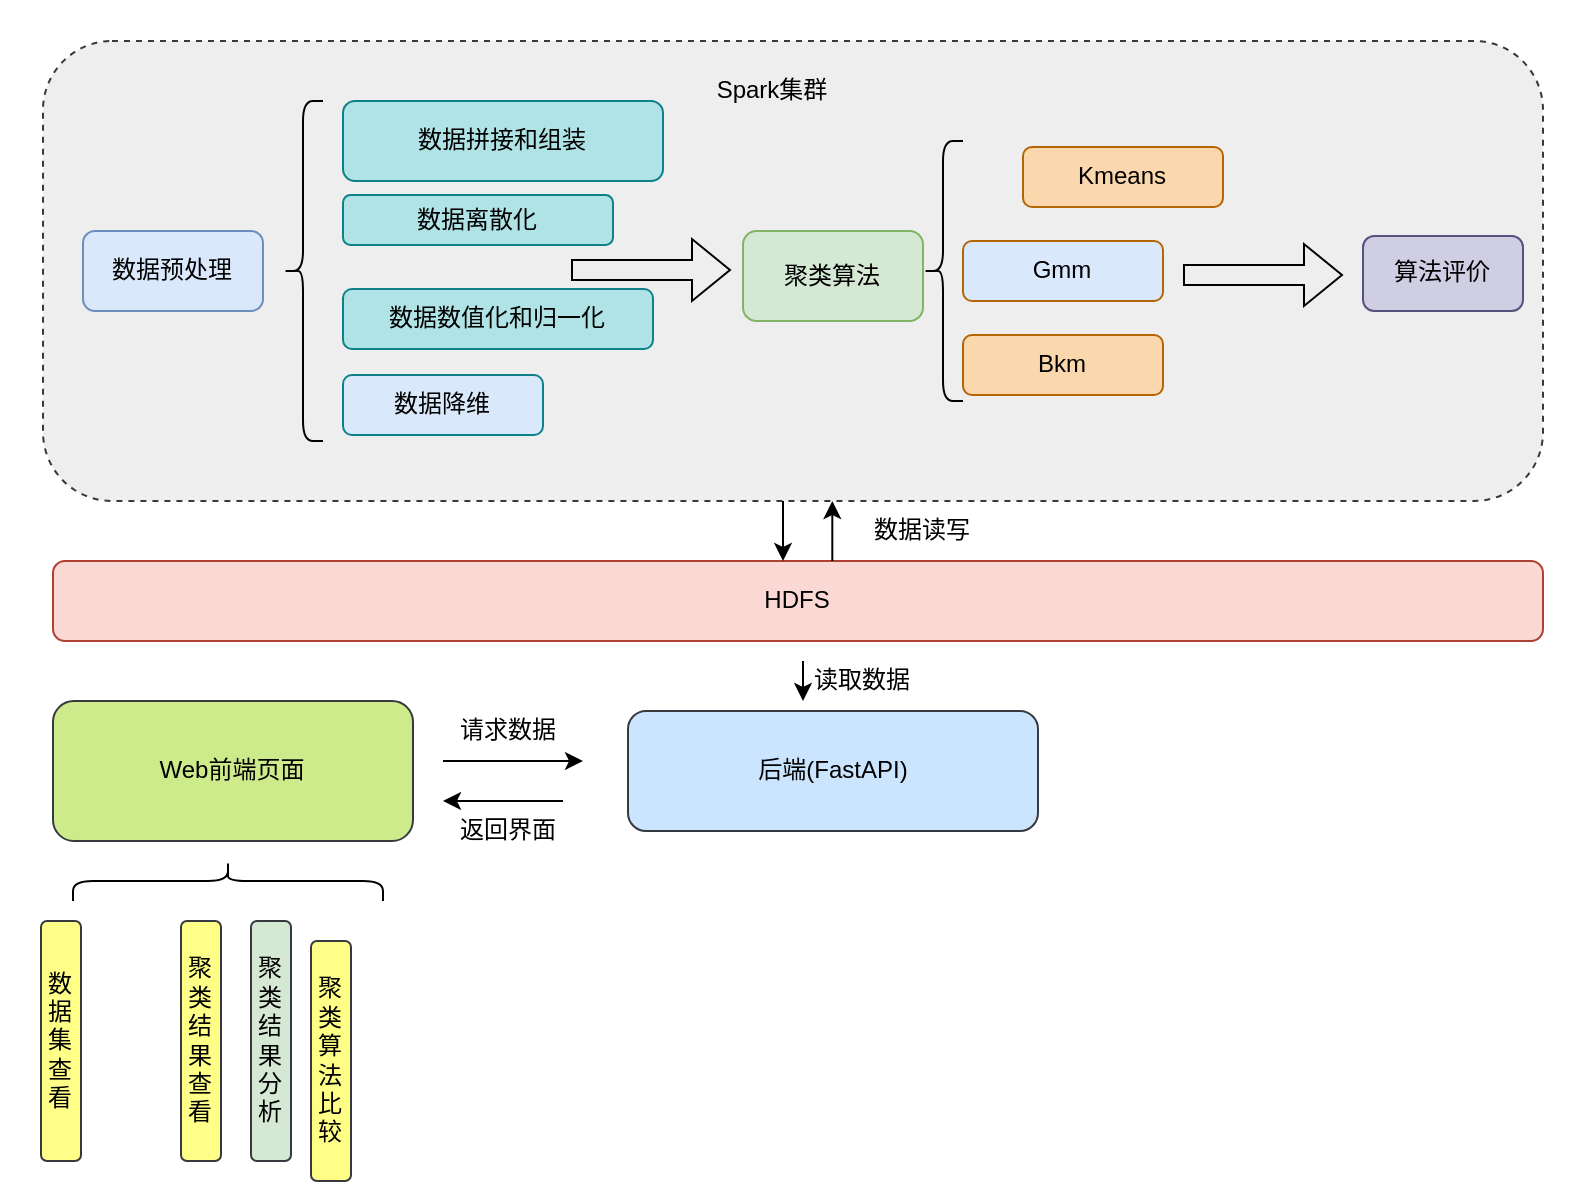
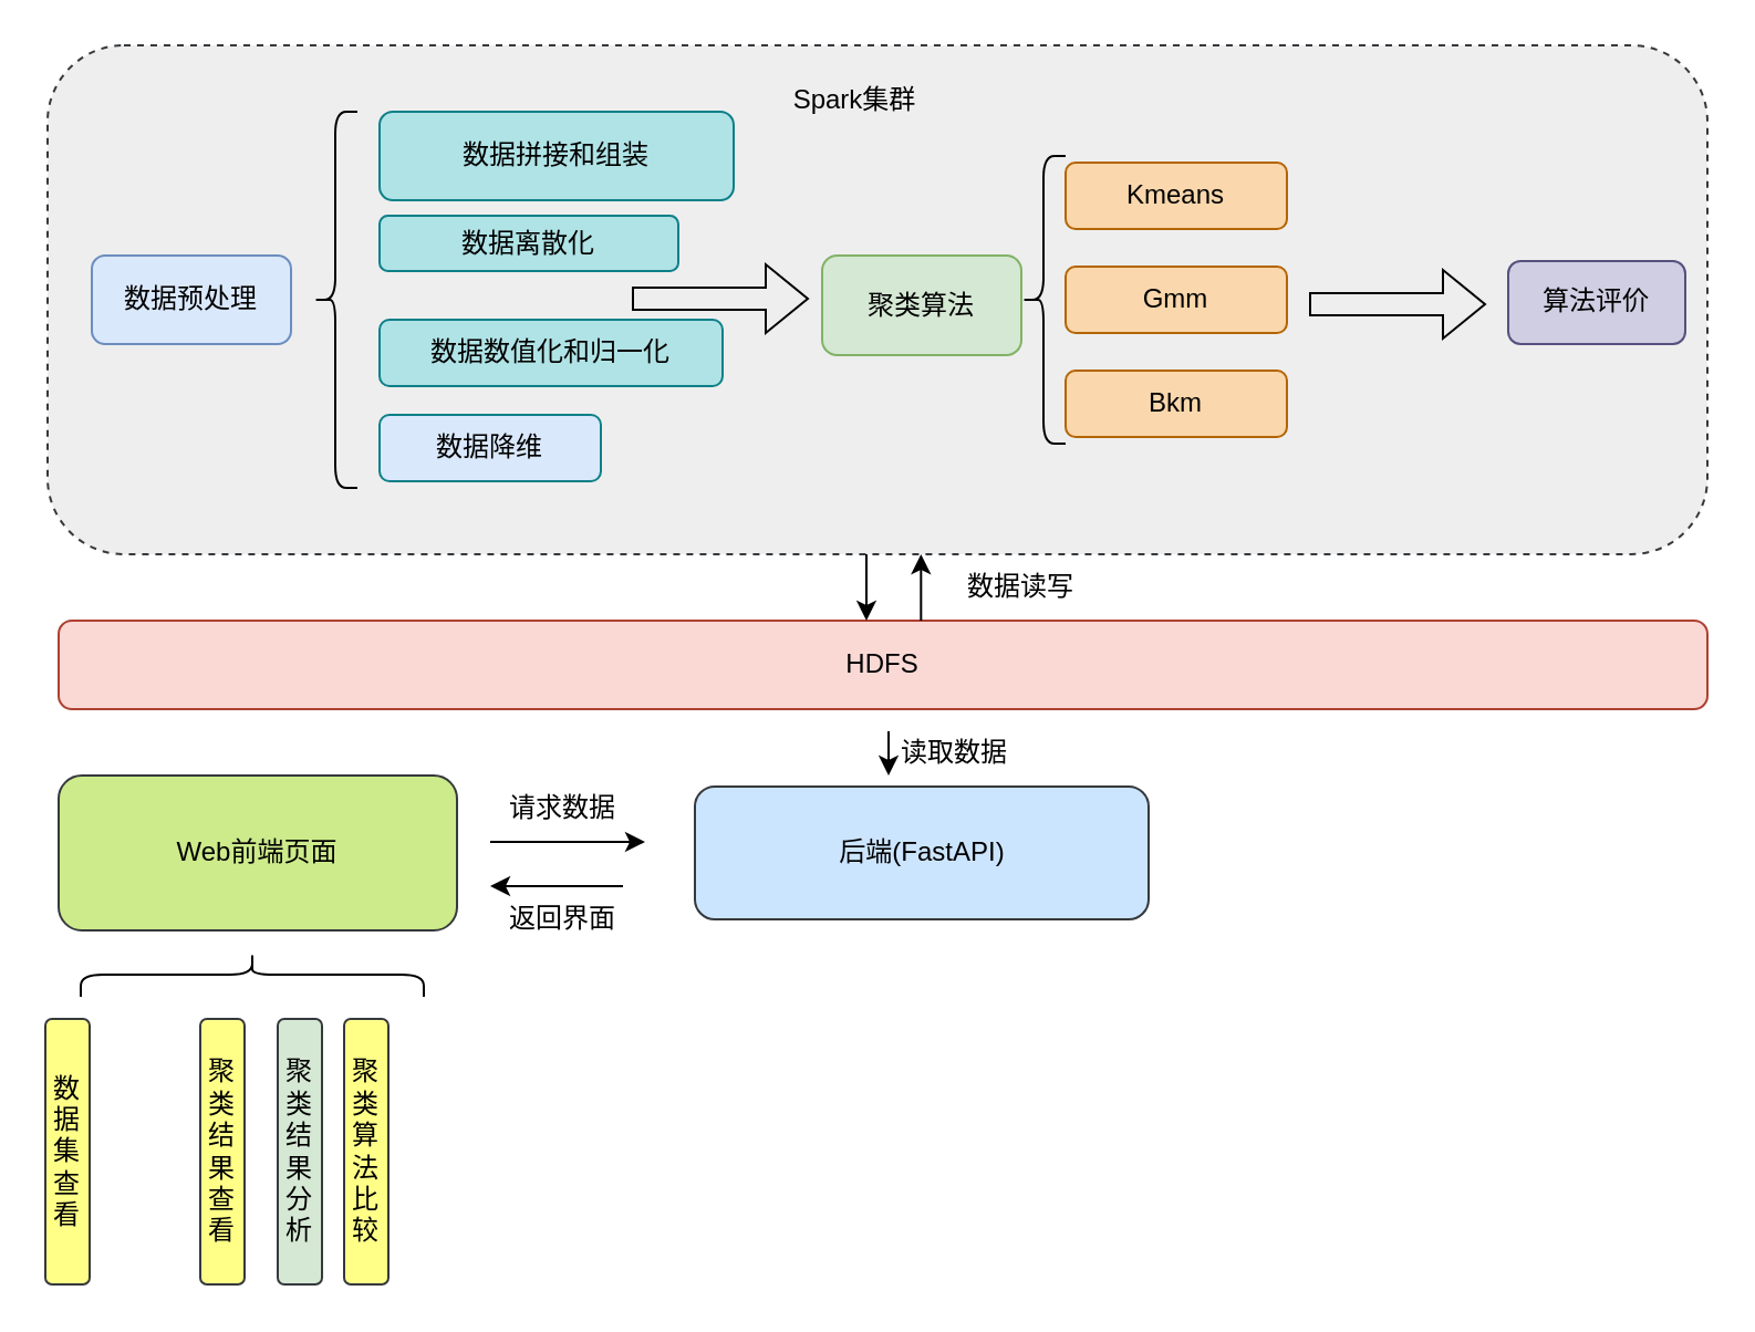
- <mxCell id="11" value="Kmeans" style="rounded=1;whiteSpace=wrap;html=1;fillColor=#fad7ac;strokeColor=#b46504;" vertex="1" parent="1"><mxGeometry x="511" y="73" width="100" height="30" as="geometry" /></mxCell>
+ <mxCell id="11" value="Kmeans" style="rounded=1;whiteSpace=wrap;html=1;fillColor=#fad7ac;strokeColor=#b46504;" vertex="1" parent="1"><mxGeometry x="481" y="73" width="100" height="30" as="geometry" /></mxCell>
- <mxCell id="13" value="Gmm" style="rounded=1;whiteSpace=wrap;html=1;fillColor=#dae8fc;strokeColor=#b46504;" vertex="1" parent="1"><mxGeometry x="481" y="120" width="100" height="30" as="geometry" /></mxCell>
+ <mxCell id="13" value="Gmm" style="rounded=1;whiteSpace=wrap;html=1;fillColor=#fad7ac;strokeColor=#b46504;" vertex="1" parent="1"><mxGeometry x="481" y="120" width="100" height="30" as="geometry" /></mxCell>
- <mxCell id="34" value="聚类算法比较" style="rounded=1;whiteSpace=wrap;html=1;fillColor=#ffff88;strokeColor=#36393d;" vertex="1" parent="1"><mxGeometry x="155" y="470" width="20" height="120" as="geometry" /></mxCell>
+ <mxCell id="34" value="聚类算法比较" style="rounded=1;whiteSpace=wrap;html=1;fillColor=#ffff88;strokeColor=#36393d;" vertex="1" parent="1"><mxGeometry x="155" y="460" width="20" height="120" as="geometry" /></mxCell>
